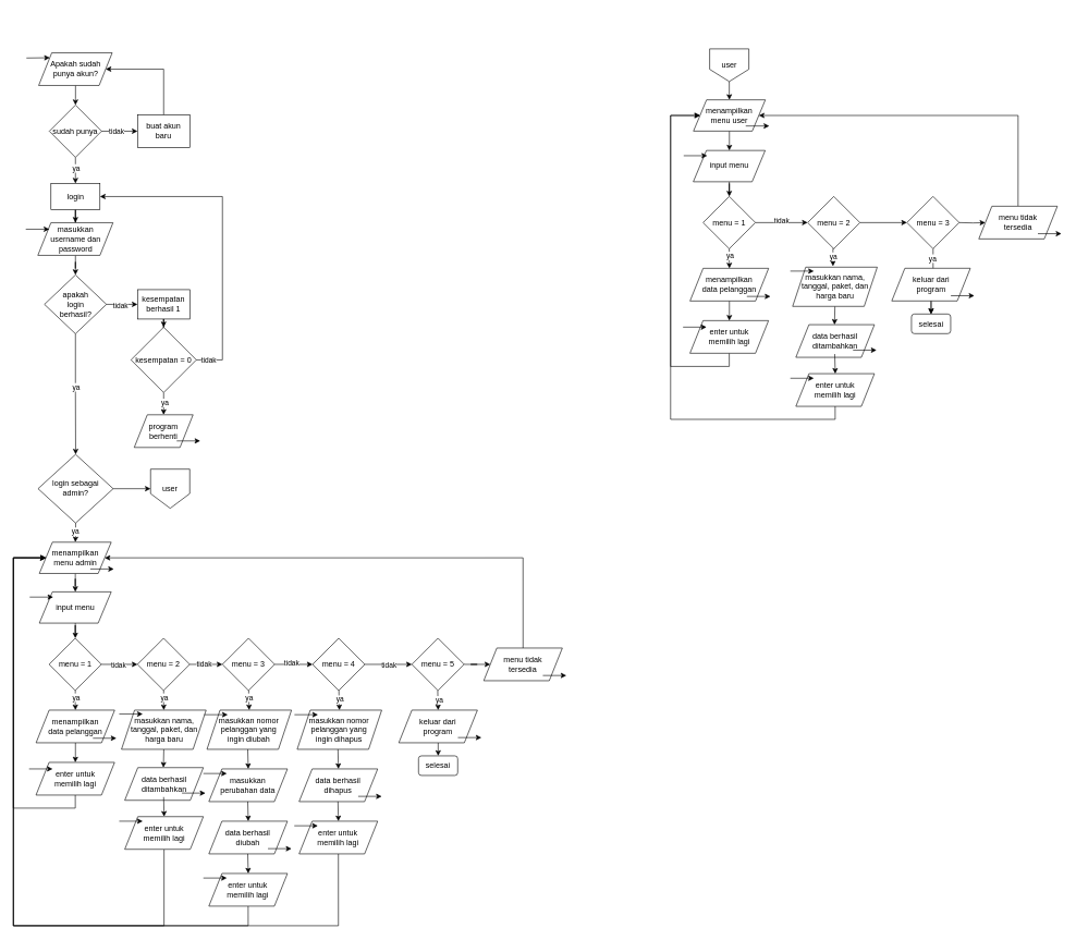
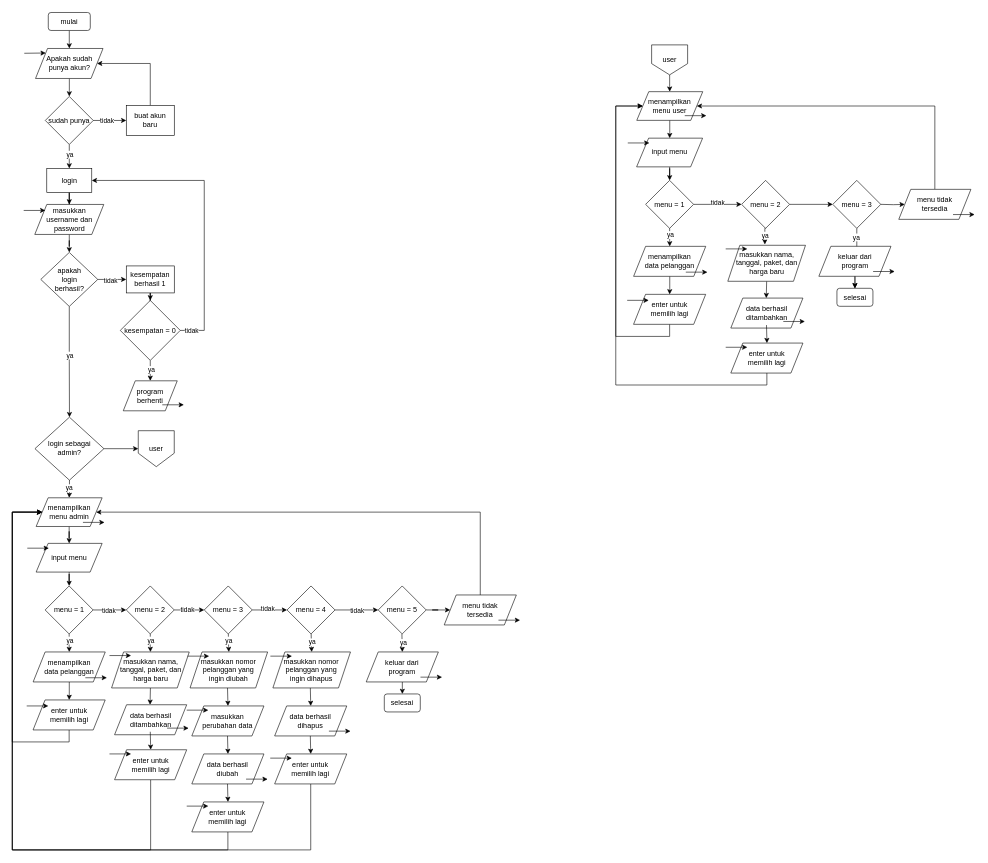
+ <mxCell id="4" value="mulai" style="rounded=1;whiteSpace=wrap;html=1;" parent="2" vertex="1"><mxGeometry x="60" width="70" height="30" as="geometry" /></mxCell>
+ <mxCell id="3" value="" style="edgeStyle=orthogonalEdgeStyle;rounded=0;orthogonalLoop=1;jettySize=auto;html=1;" edge="1" parent="2" source="4" target="6"><mxGeometry relative="1" as="geometry" /></mxCell>
